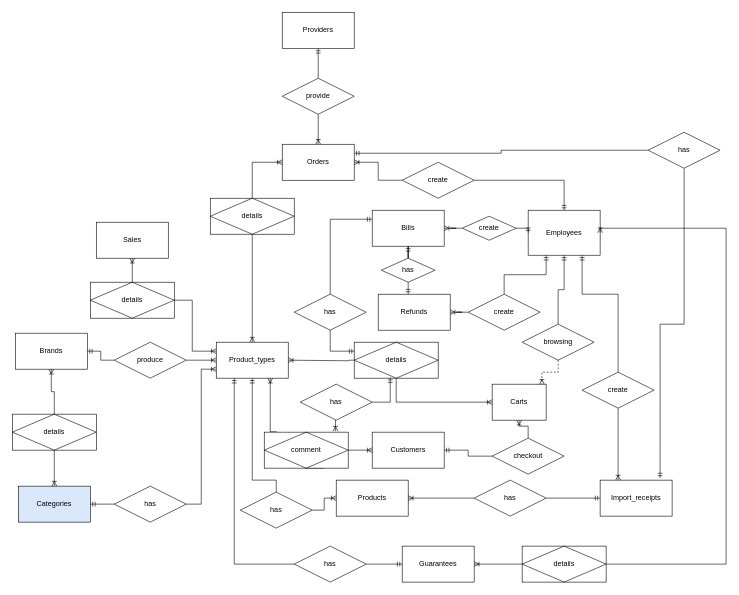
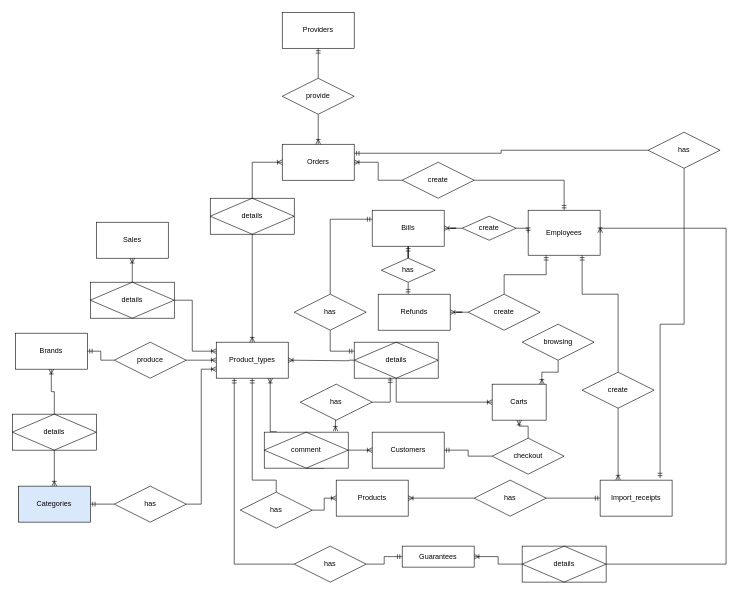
- <mxCell id="79" style="edgeStyle=orthogonalEdgeStyle;rounded=0;orthogonalLoop=1;jettySize=auto;html=1;endArrow=ERmandOne;endFill=0;" parent="1" source="81" target="8" edge="1"><mxGeometry relative="1" as="geometry" /></mxCell>
- <mxCell id="80" style="edgeStyle=orthogonalEdgeStyle;rounded=0;orthogonalLoop=1;jettySize=auto;html=1;entryX=0.921;entryY=0.005;entryDx=0;entryDy=0;entryPerimeter=0;endArrow=ERoneToMany;endFill=0;dashed=1;" parent="1" source="81" target="11" edge="1"><mxGeometry relative="1" as="geometry" /></mxCell>
+ <mxCell id="80" style="edgeStyle=orthogonalEdgeStyle;rounded=0;orthogonalLoop=1;jettySize=auto;html=1;entryX=0.921;entryY=0.005;entryDx=0;entryDy=0;entryPerimeter=0;endArrow=ERoneToMany;endFill=0;" parent="1" source="81" target="11" edge="1"><mxGeometry relative="1" as="geometry" /></mxCell>
- <mxCell id="13" value="Guarantees" style="rounded=0;whiteSpace=wrap;html=1;" parent="1" vertex="1"><mxGeometry x="670" y="910" width="120" height="60" as="geometry" /></mxCell>
+ <mxCell id="13" value="Guarantees" style="rounded=0;whiteSpace=wrap;html=1;" parent="1" vertex="1"><mxGeometry x="670" y="910" width="120" height="35" as="geometry" /></mxCell>
